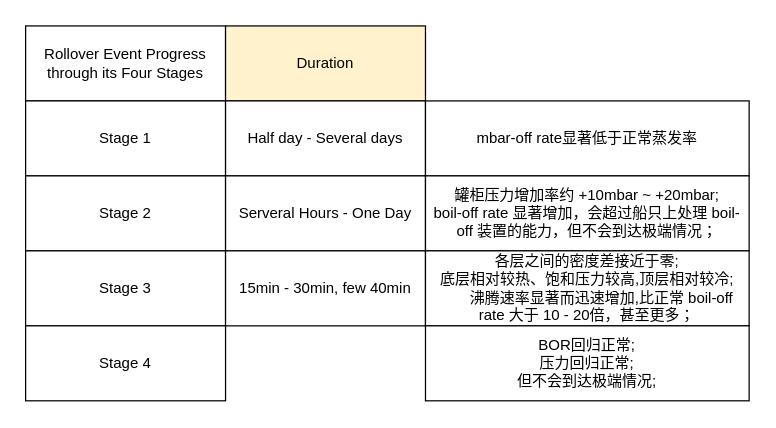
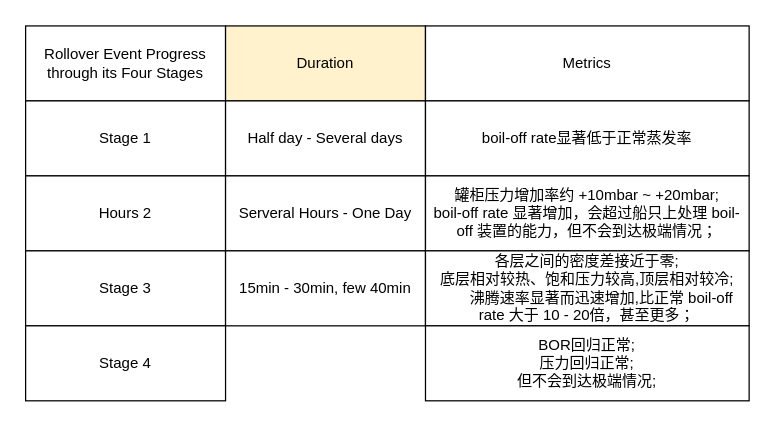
+ <mxCell id="11" value="Metrics" style="rounded=0;whiteSpace=wrap;html=1;" vertex="1" parent="1"><mxGeometry x="340" y="20" width="259" height="60" as="geometry" /></mxCell>
- <mxCell id="12" value="mbar-off rate显著低于正常蒸发率" style="rounded=0;whiteSpace=wrap;html=1;" vertex="1" parent="1"><mxGeometry x="340" y="80" width="259" height="60" as="geometry" /></mxCell>
+ <mxCell id="12" value="boil-off rate显著低于正常蒸发率" style="rounded=0;whiteSpace=wrap;html=1;" vertex="1" parent="1"><mxGeometry x="340" y="80" width="259" height="60" as="geometry" /></mxCell>
- <mxCell id="4" value="Stage 2" style="rounded=0;whiteSpace=wrap;html=1;" vertex="1" parent="1"><mxGeometry x="20" y="140" width="160" height="60" as="geometry" /></mxCell>
+ <mxCell id="4" value="Hours 2" style="rounded=0;whiteSpace=wrap;html=1;" vertex="1" parent="1"><mxGeometry x="20" y="140" width="160" height="60" as="geometry" /></mxCell>
